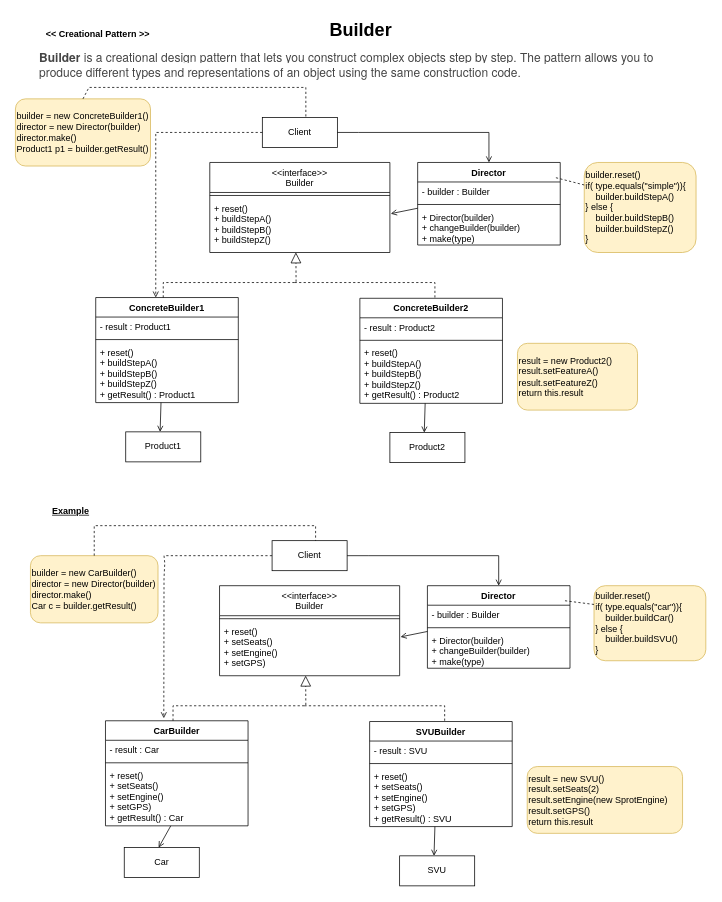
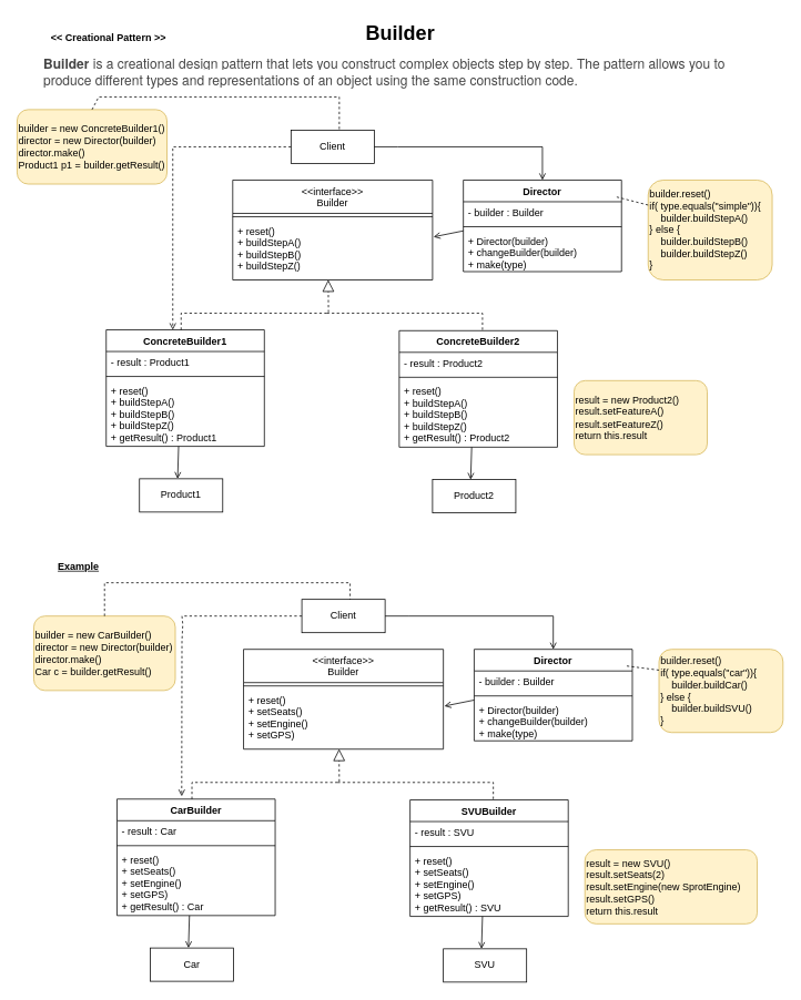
- <mxCell id="52" value="Car" style="rounded=0;whiteSpace=wrap;html=1;" parent="1" vertex="1"><mxGeometry x="165" y="1129" width="100" height="40" as="geometry" /></mxCell>
+ <mxCell id="52" value="Car" style="rounded=0;whiteSpace=wrap;html=1;" parent="1" vertex="1"><mxGeometry x="180" y="1139" width="100" height="40" as="geometry" /></mxCell>
